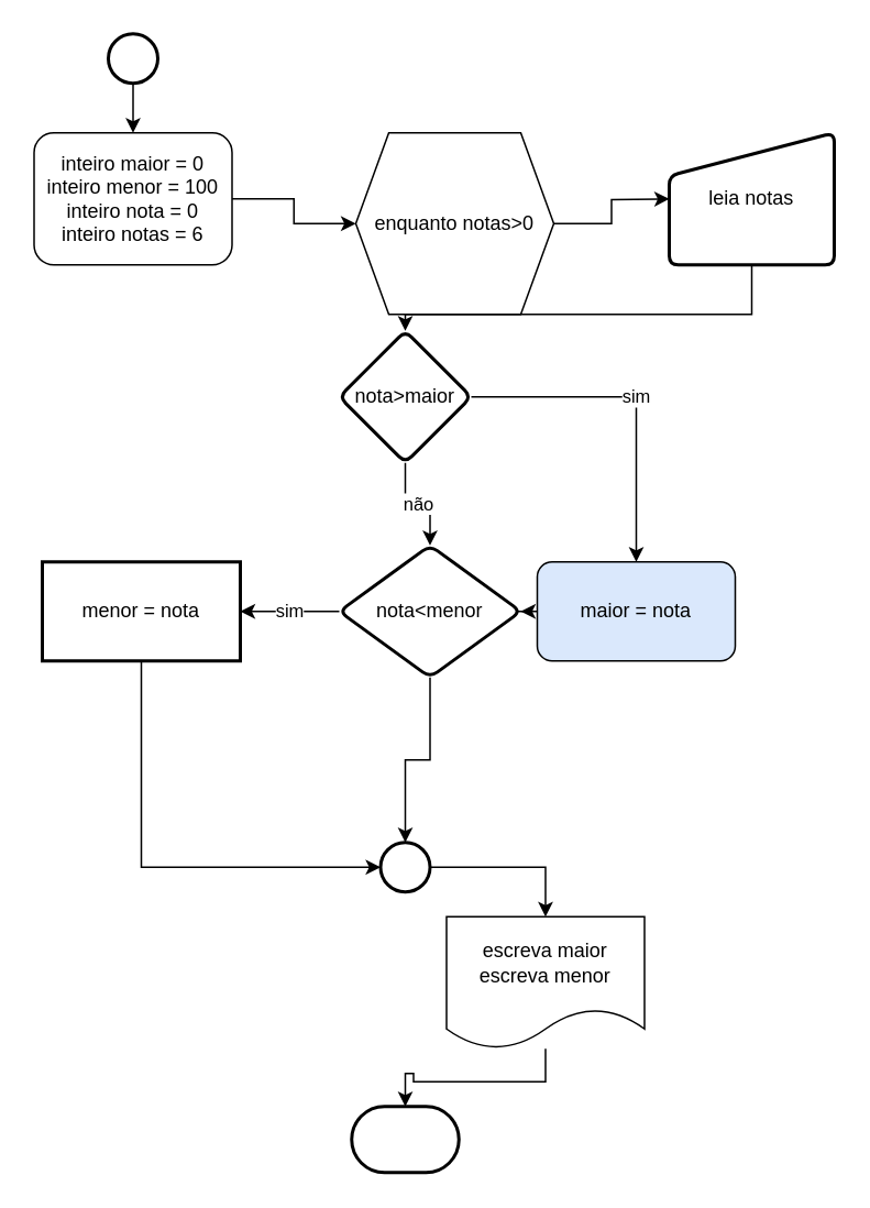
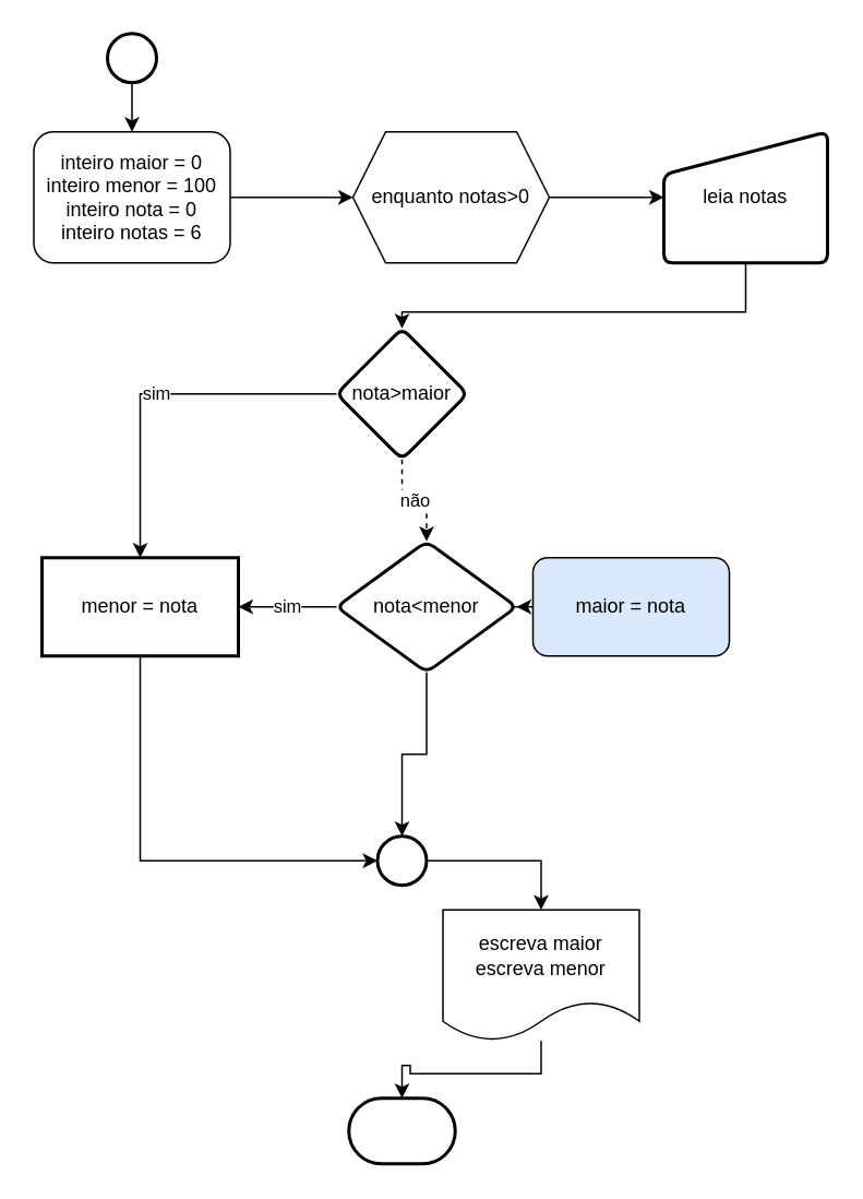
- <mxCell id="6" value="enquanto notas&amp;gt;0" style="shape=hexagon;perimeter=hexagonPerimeter2;whiteSpace=wrap;html=1;fixedSize=1;" vertex="1" parent="1"><mxGeometry x="215" y="80" width="120" height="110" as="geometry" /></mxCell>
+ <mxCell id="6" value="enquanto notas&amp;gt;0" style="shape=hexagon;perimeter=hexagonPerimeter2;whiteSpace=wrap;html=1;fixedSize=1;" vertex="1" parent="1"><mxGeometry x="215" y="80" width="120" height="80" as="geometry" /></mxCell>
- <mxCell id="15" value="sim" style="edgeStyle=orthogonalEdgeStyle;rounded=0;orthogonalLoop=1;jettySize=auto;html=1;" edge="1" parent="1" source="17" target="12"><mxGeometry relative="1" as="geometry" /></mxCell>
+ <mxCell id="15" value="sim" style="edgeStyle=orthogonalEdgeStyle;rounded=0;orthogonalLoop=1;jettySize=auto;html=1;" edge="1" parent="1" source="17" target="21"><mxGeometry relative="1" as="geometry" /></mxCell>
- <mxCell id="16" value="não" style="edgeStyle=orthogonalEdgeStyle;rounded=0;orthogonalLoop=1;jettySize=auto;html=1;" edge="1" parent="1" source="17" target="19"><mxGeometry relative="1" as="geometry" /></mxCell>
+ <mxCell id="16" value="não" style="edgeStyle=orthogonalEdgeStyle;rounded=0;orthogonalLoop=1;jettySize=auto;html=1;dashed=1;" edge="1" parent="1" source="17" target="19"><mxGeometry relative="1" as="geometry" /></mxCell>
